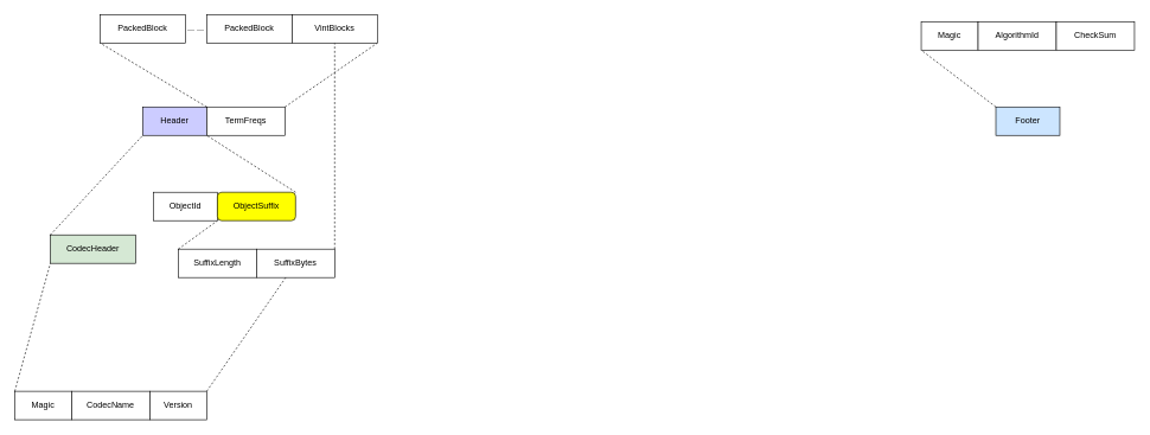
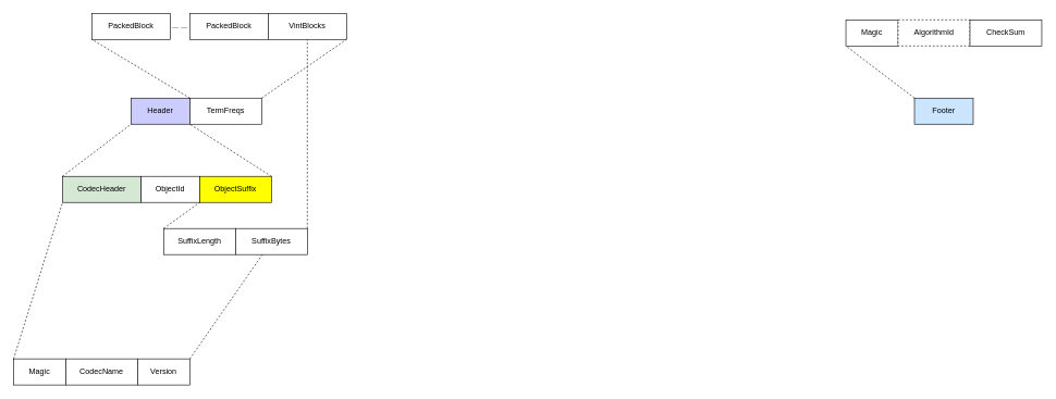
- <mxCell id="6" value="AlgorithmId" style="rounded=0;whiteSpace=wrap;html=1;" parent="3" vertex="1"><mxGeometry x="80" width="110" height="40" as="geometry" /></mxCell>
+ <mxCell id="6" value="AlgorithmId" style="rounded=0;whiteSpace=wrap;html=1;dashed=1;" parent="3" vertex="1"><mxGeometry x="80" width="110" height="40" as="geometry" /></mxCell>
- <mxCell id="15" value="ObjectSuffix" style="whiteSpace=wrap;html=1;fillColor=#FFFF00;fontColor=#000000;rounded=1;" parent="14" vertex="1"><mxGeometry x="55" width="110" height="40" as="geometry" /></mxCell>
+ <mxCell id="15" value="ObjectSuffix" style="rounded=0;whiteSpace=wrap;html=1;fillColor=#FFFF00;fontColor=#000000;" parent="14" vertex="1"><mxGeometry x="55" width="110" height="40" as="geometry" /></mxCell>
- <mxCell id="21" value="CodecHeader" style="rounded=0;whiteSpace=wrap;html=1;fillColor=#d5e8d4;strokeColor=#000000;" parent="20" vertex="1"><mxGeometry x="50" y="60" width="120" height="40" as="geometry" /></mxCell>
+ <mxCell id="21" value="CodecHeader" style="rounded=0;whiteSpace=wrap;html=1;fillColor=#d5e8d4;strokeColor=#000000;" parent="20" vertex="1"><mxGeometry x="75" width="120" height="40" as="geometry" /></mxCell>
